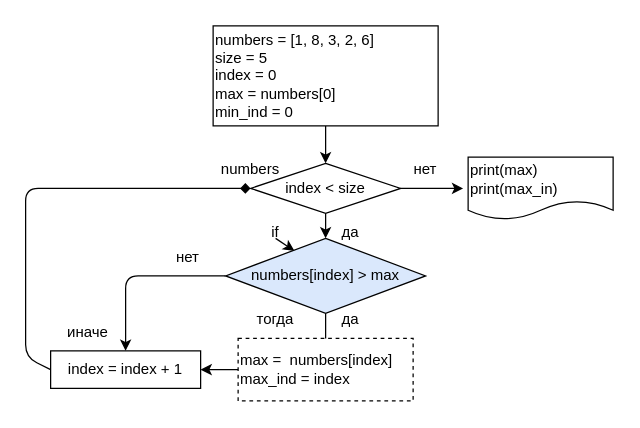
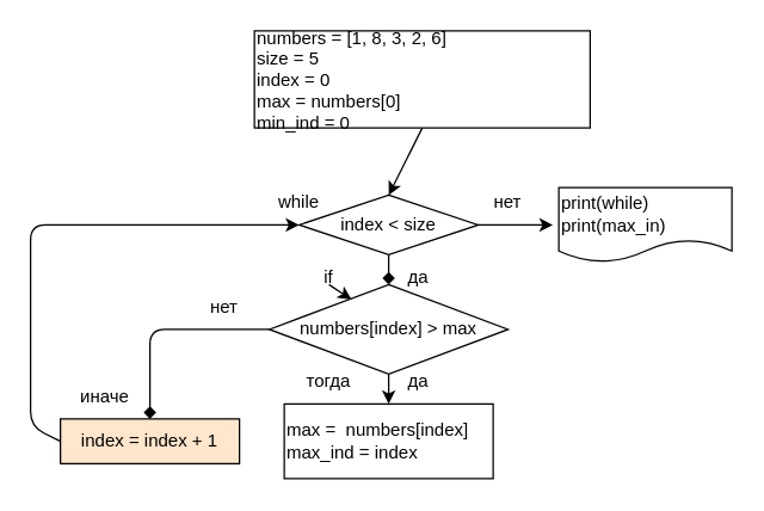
- <mxCell id="2" value="numbers = [1, 8, 3, 2, 6]&lt;br&gt;size = 5&lt;br&gt;index = 0&lt;br&gt;max = numbers[0]&lt;br&gt;min_ind = 0" style="rounded=0;whiteSpace=wrap;html=1;align=left;" parent="1" vertex="1"><mxGeometry x="170" y="20" width="180" height="80" as="geometry" /></mxCell>
+ <mxCell id="2" value="numbers = [1, 8, 3, 2, 6]&lt;br&gt;size = 5&lt;br&gt;index = 0&lt;br&gt;max = numbers[0]&lt;br&gt;min_ind = 0" style="rounded=0;whiteSpace=wrap;html=1;align=left;" parent="1" vertex="1"><mxGeometry x="170" y="20" width="225" height="65" as="geometry" /></mxCell>
- <mxCell id="19" value="numbers" style="text;html=1;strokeColor=none;fillColor=none;align=center;verticalAlign=middle;whiteSpace=wrap;rounded=0;" parent="1" vertex="1"><mxGeometry x="170" y="120" width="60" height="30" as="geometry" /></mxCell>
+ <mxCell id="19" value="while" style="text;html=1;strokeColor=none;fillColor=none;align=center;verticalAlign=middle;whiteSpace=wrap;rounded=0;" parent="1" vertex="1"><mxGeometry x="170" y="120" width="60" height="30" as="geometry" /></mxCell>
- <mxCell id="14" value="print(max)&lt;br&gt;print(max_in)" style="shape=document;whiteSpace=wrap;html=1;boundedLbl=1;align=left;" parent="1" vertex="1"><mxGeometry x="374" y="125" width="116" height="50" as="geometry" /></mxCell>
+ <mxCell id="14" value="print(while)&lt;br&gt;print(max_in)" style="shape=document;whiteSpace=wrap;html=1;boundedLbl=1;align=left;" parent="1" vertex="1"><mxGeometry x="374" y="125" width="116" height="50" as="geometry" /></mxCell>
- <mxCell id="12" value="" style="endArrow=diamond;html=1;exitX=0;exitY=0.5;exitDx=0;exitDy=0;entryX=0;entryY=0.5;entryDx=0;entryDy=0;" parent="1" source="6" target="3" edge="1"><mxGeometry width="50" height="50" relative="1" as="geometry"><mxPoint x="350" y="210" as="sourcePoint" /><mxPoint x="400" y="160" as="targetPoint" /><Array as="points"><mxPoint x="20" y="285" /><mxPoint x="20" y="150" /></Array></mxGeometry></mxCell>
+ <mxCell id="12" value="" style="endArrow=classic;html=1;exitX=0;exitY=0.5;exitDx=0;exitDy=0;entryX=0;entryY=0.5;entryDx=0;entryDy=0;" parent="1" source="6" target="3" edge="1"><mxGeometry width="50" height="50" relative="1" as="geometry"><mxPoint x="350" y="210" as="sourcePoint" /><mxPoint x="400" y="160" as="targetPoint" /><Array as="points"><mxPoint x="20" y="285" /><mxPoint x="20" y="150" /></Array></mxGeometry></mxCell>
- <mxCell id="9" value="" style="endArrow=classic;html=1;exitX=0.5;exitY=1;exitDx=0;exitDy=0;entryX=0.5;entryY=0;entryDx=0;entryDy=0;" parent="1" source="3" target="4" edge="1"><mxGeometry width="50" height="50" relative="1" as="geometry"><mxPoint x="350" y="210" as="sourcePoint" /><mxPoint x="400" y="160" as="targetPoint" /></mxGeometry></mxCell>
+ <mxCell id="9" value="" style="endArrow=diamond;html=1;exitX=0.5;exitY=1;exitDx=0;exitDy=0;entryX=0.5;entryY=0;entryDx=0;entryDy=0;" parent="1" source="3" target="4" edge="1"><mxGeometry width="50" height="50" relative="1" as="geometry"><mxPoint x="350" y="210" as="sourcePoint" /><mxPoint x="400" y="160" as="targetPoint" /></mxGeometry></mxCell>
- <mxCell id="4" value="numbers[index] &amp;gt; max" style="rhombus;whiteSpace=wrap;html=1;fillColor=#dae8fc;" parent="1" vertex="1"><mxGeometry x="180" y="190" width="160" height="60" as="geometry" /></mxCell>
+ <mxCell id="4" value="numbers[index] &amp;gt; max" style="rhombus;whiteSpace=wrap;html=1;" parent="1" vertex="1"><mxGeometry x="180" y="190" width="160" height="60" as="geometry" /></mxCell>
- <mxCell id="7" value="" style="endArrow=none;html=1;exitX=0.5;exitY=1;exitDx=0;exitDy=0;entryX=0.5;entryY=0;entryDx=0;entryDy=0;" parent="1" source="4" target="5" edge="1"><mxGeometry width="50" height="50" relative="1" as="geometry"><mxPoint x="350" y="210" as="sourcePoint" /><mxPoint x="400" y="160" as="targetPoint" /></mxGeometry></mxCell>
+ <mxCell id="7" value="" style="endArrow=classic;html=1;exitX=0.5;exitY=1;exitDx=0;exitDy=0;entryX=0.5;entryY=0;entryDx=0;entryDy=0;" parent="1" source="4" target="5" edge="1"><mxGeometry width="50" height="50" relative="1" as="geometry"><mxPoint x="350" y="210" as="sourcePoint" /><mxPoint x="400" y="160" as="targetPoint" /></mxGeometry></mxCell>
- <mxCell id="11" value="" style="endArrow=classic;html=1;exitX=0;exitY=0.5;exitDx=0;exitDy=0;entryX=0.5;entryY=0;entryDx=0;entryDy=0;" parent="1" source="4" target="6" edge="1"><mxGeometry width="50" height="50" relative="1" as="geometry"><mxPoint x="350" y="210" as="sourcePoint" /><mxPoint x="400" y="160" as="targetPoint" /><Array as="points"><mxPoint x="100" y="220" /></Array></mxGeometry></mxCell>
+ <mxCell id="11" value="" style="endArrow=diamond;html=1;exitX=0;exitY=0.5;exitDx=0;exitDy=0;entryX=0.5;entryY=0;entryDx=0;entryDy=0;" parent="1" source="4" target="6" edge="1"><mxGeometry width="50" height="50" relative="1" as="geometry"><mxPoint x="350" y="210" as="sourcePoint" /><mxPoint x="400" y="160" as="targetPoint" /><Array as="points"><mxPoint x="100" y="220" /></Array></mxGeometry></mxCell>
- <mxCell id="6" value="index = index + 1" style="rounded=0;whiteSpace=wrap;html=1;" parent="1" vertex="1"><mxGeometry x="40" y="280" width="120" height="30" as="geometry" /></mxCell>
+ <mxCell id="6" value="index = index + 1" style="rounded=0;whiteSpace=wrap;html=1;fillColor=#ffe6cc;" parent="1" vertex="1"><mxGeometry x="40" y="280" width="120" height="30" as="geometry" /></mxCell>
- <mxCell id="8" value="" style="endArrow=classic;html=1;exitX=0;exitY=0.5;exitDx=0;exitDy=0;entryX=1;entryY=0.5;entryDx=0;entryDy=0;" parent="1" source="5" target="6" edge="1"><mxGeometry width="50" height="50" relative="1" as="geometry"><mxPoint x="350" y="210" as="sourcePoint" /><mxPoint x="400" y="160" as="targetPoint" /></mxGeometry></mxCell>
- <mxCell id="5" value="max =&amp;nbsp; numbers[index]&lt;br&gt;max_ind = index" style="rounded=0;whiteSpace=wrap;html=1;align=left;dashed=1;" parent="1" vertex="1"><mxGeometry x="190" y="270" width="140" height="50" as="geometry" /></mxCell>
+ <mxCell id="5" value="max =&amp;nbsp; numbers[index]&lt;br&gt;max_ind = index" style="rounded=0;whiteSpace=wrap;html=1;align=left;" parent="1" vertex="1"><mxGeometry x="190" y="270" width="140" height="50" as="geometry" /></mxCell>
